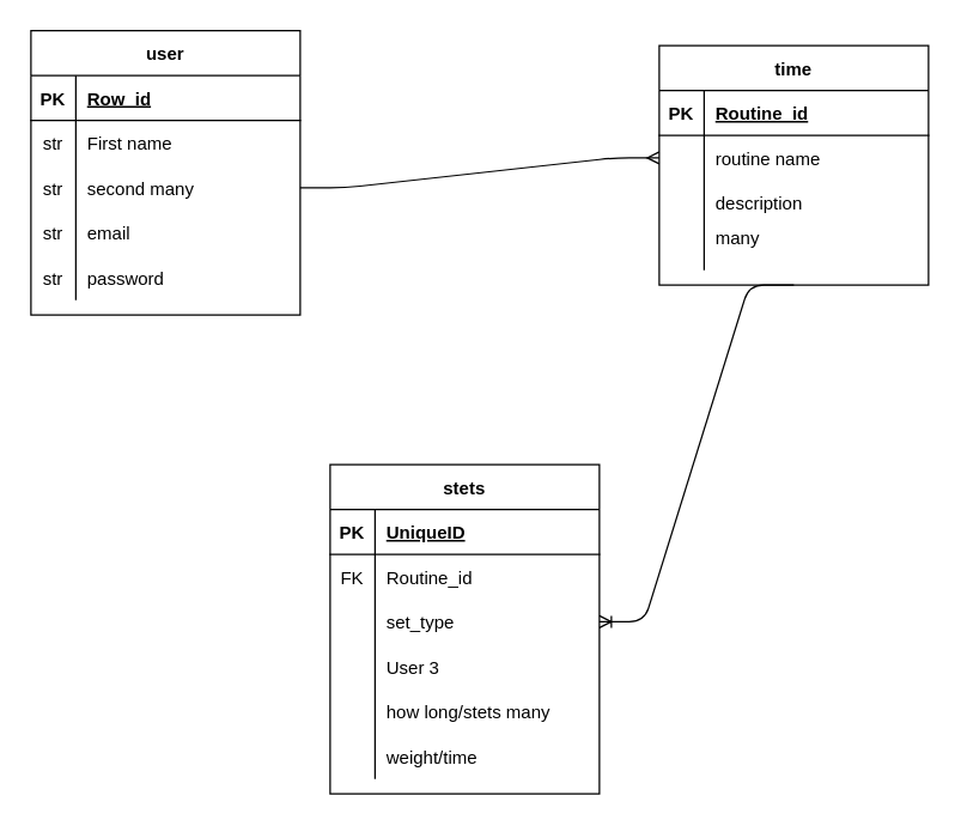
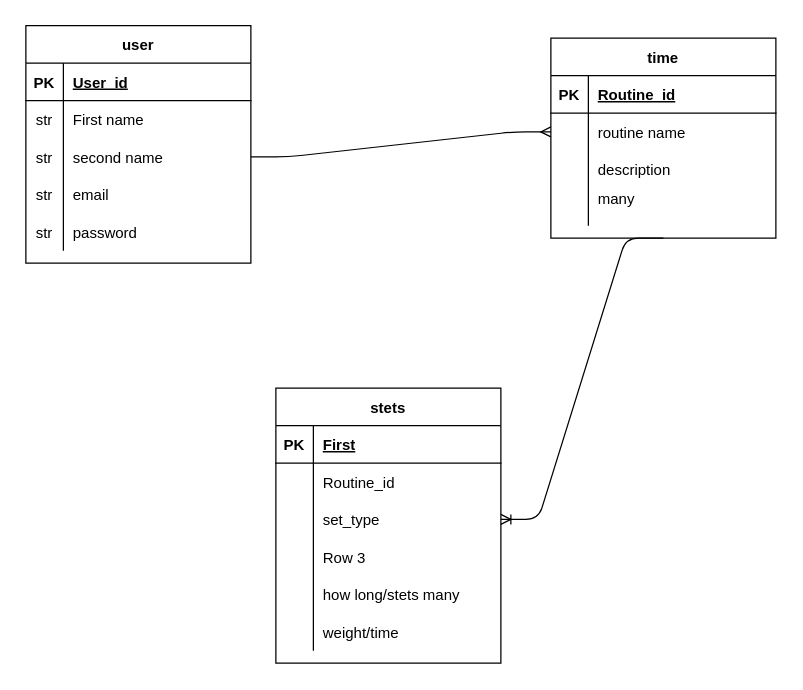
- <mxCell id="5" value="Row_id" style="shape=partialRectangle;connectable=0;fillColor=none;top=0;left=0;bottom=0;right=0;align=left;spacingLeft=6;fontStyle=5;overflow=hidden;" vertex="1" parent="3"><mxGeometry x="30" width="150" height="30" as="geometry" /></mxCell>
+ <mxCell id="5" value="User_id" style="shape=partialRectangle;connectable=0;fillColor=none;top=0;left=0;bottom=0;right=0;align=left;spacingLeft=6;fontStyle=5;overflow=hidden;" vertex="1" parent="3"><mxGeometry x="30" width="150" height="30" as="geometry" /></mxCell>
- <mxCell id="11" value="second many" style="shape=partialRectangle;connectable=0;fillColor=none;top=0;left=0;bottom=0;right=0;align=left;spacingLeft=6;overflow=hidden;" vertex="1" parent="9"><mxGeometry x="30" width="150" height="30" as="geometry" /></mxCell>
+ <mxCell id="11" value="second name" style="shape=partialRectangle;connectable=0;fillColor=none;top=0;left=0;bottom=0;right=0;align=left;spacingLeft=6;overflow=hidden;" vertex="1" parent="9"><mxGeometry x="30" width="150" height="30" as="geometry" /></mxCell>
- <mxCell id="34" value="UniqueID" style="shape=partialRectangle;connectable=0;fillColor=none;top=0;left=0;bottom=0;right=0;align=left;spacingLeft=6;fontStyle=5;overflow=hidden;" vertex="1" parent="32"><mxGeometry x="30" width="150" height="30" as="geometry" /></mxCell>
+ <mxCell id="34" value="First" style="shape=partialRectangle;connectable=0;fillColor=none;top=0;left=0;bottom=0;right=0;align=left;spacingLeft=6;fontStyle=5;overflow=hidden;" vertex="1" parent="32"><mxGeometry x="30" width="150" height="30" as="geometry" /></mxCell>
- <mxCell id="36" value="FK" style="shape=partialRectangle;connectable=0;fillColor=none;top=0;left=0;bottom=0;right=0;editable=1;overflow=hidden;" vertex="1" parent="35"><mxGeometry width="30" height="30" as="geometry" /></mxCell>
- <mxCell id="43" value="User 3" style="shape=partialRectangle;connectable=0;fillColor=none;top=0;left=0;bottom=0;right=0;align=left;spacingLeft=6;overflow=hidden;" vertex="1" parent="41"><mxGeometry x="30" width="150" height="30" as="geometry" /></mxCell>
+ <mxCell id="43" value="Row 3" style="shape=partialRectangle;connectable=0;fillColor=none;top=0;left=0;bottom=0;right=0;align=left;spacingLeft=6;overflow=hidden;" vertex="1" parent="41"><mxGeometry x="30" width="150" height="30" as="geometry" /></mxCell>
